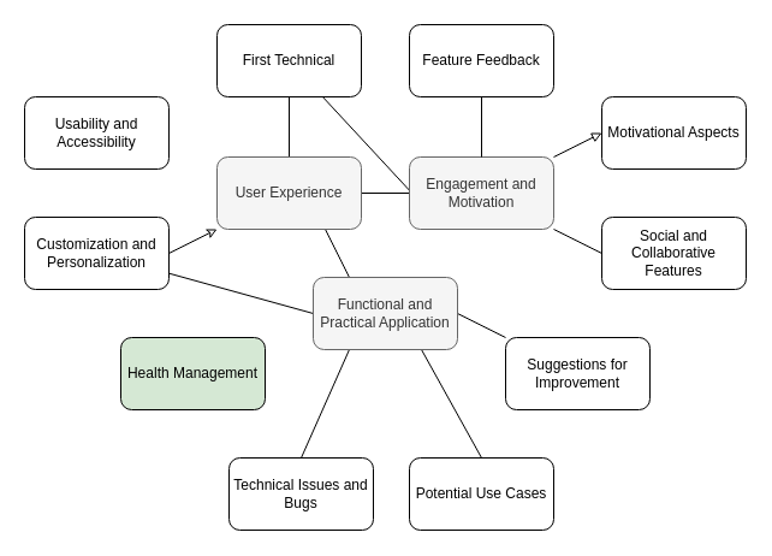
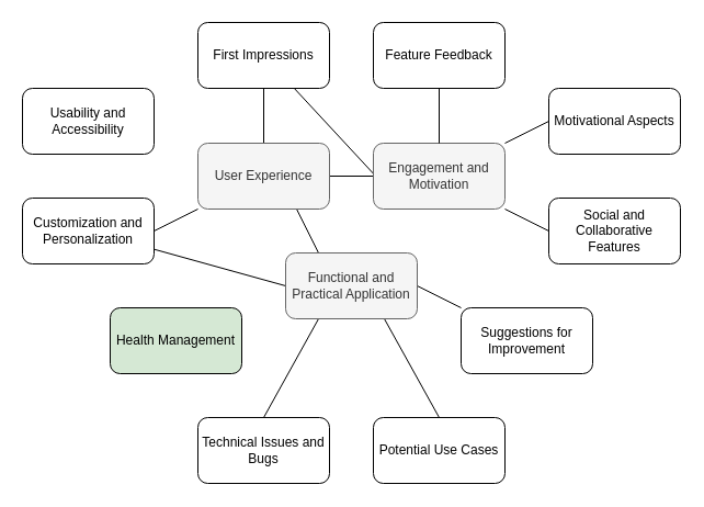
- <mxCell id="15" value="First Technical" style="rounded=1;whiteSpace=wrap;html=1;" vertex="1" parent="1"><mxGeometry x="180" y="20" width="120" height="60" as="geometry" /></mxCell>
+ <mxCell id="15" value="First Impressions" style="rounded=1;whiteSpace=wrap;html=1;" vertex="1" parent="1"><mxGeometry x="180" y="20" width="120" height="60" as="geometry" /></mxCell>
- <mxCell id="6" style="rounded=0;orthogonalLoop=1;jettySize=auto;html=1;exitX=1;exitY=0;exitDx=0;exitDy=0;entryX=0;entryY=0.5;entryDx=0;entryDy=0;endArrow=block;endFill=0;" edge="1" parent="1" source="9" target="20"><mxGeometry relative="1" as="geometry" /></mxCell>
+ <mxCell id="6" style="rounded=0;orthogonalLoop=1;jettySize=auto;html=1;exitX=1;exitY=0;exitDx=0;exitDy=0;entryX=0;entryY=0.5;entryDx=0;entryDy=0;endArrow=none;endFill=0;" edge="1" parent="1" source="9" target="20"><mxGeometry relative="1" as="geometry" /></mxCell>
- <mxCell id="17" style="rounded=0;orthogonalLoop=1;jettySize=auto;html=1;exitX=1;exitY=0.5;exitDx=0;exitDy=0;entryX=0;entryY=1;entryDx=0;entryDy=0;endArrow=classic;endFill=0;" edge="1" parent="1" source="18" target="5"><mxGeometry relative="1" as="geometry" /></mxCell>
+ <mxCell id="17" style="rounded=0;orthogonalLoop=1;jettySize=auto;html=1;exitX=1;exitY=0.5;exitDx=0;exitDy=0;entryX=0;entryY=1;entryDx=0;entryDy=0;endArrow=none;endFill=0;" edge="1" parent="1" source="18" target="5"><mxGeometry relative="1" as="geometry" /></mxCell>
- <mxCell id="24" value="Technical Issues and Bugs" style="rounded=1;whiteSpace=wrap;html=1;" vertex="1" parent="1"><mxGeometry x="190" y="380" width="120" height="60" as="geometry" /></mxCell>
+ <mxCell id="24" value="Technical Issues and Bugs" style="rounded=1;whiteSpace=wrap;html=1;" vertex="1" parent="1"><mxGeometry x="180" y="380" width="120" height="60" as="geometry" /></mxCell>
